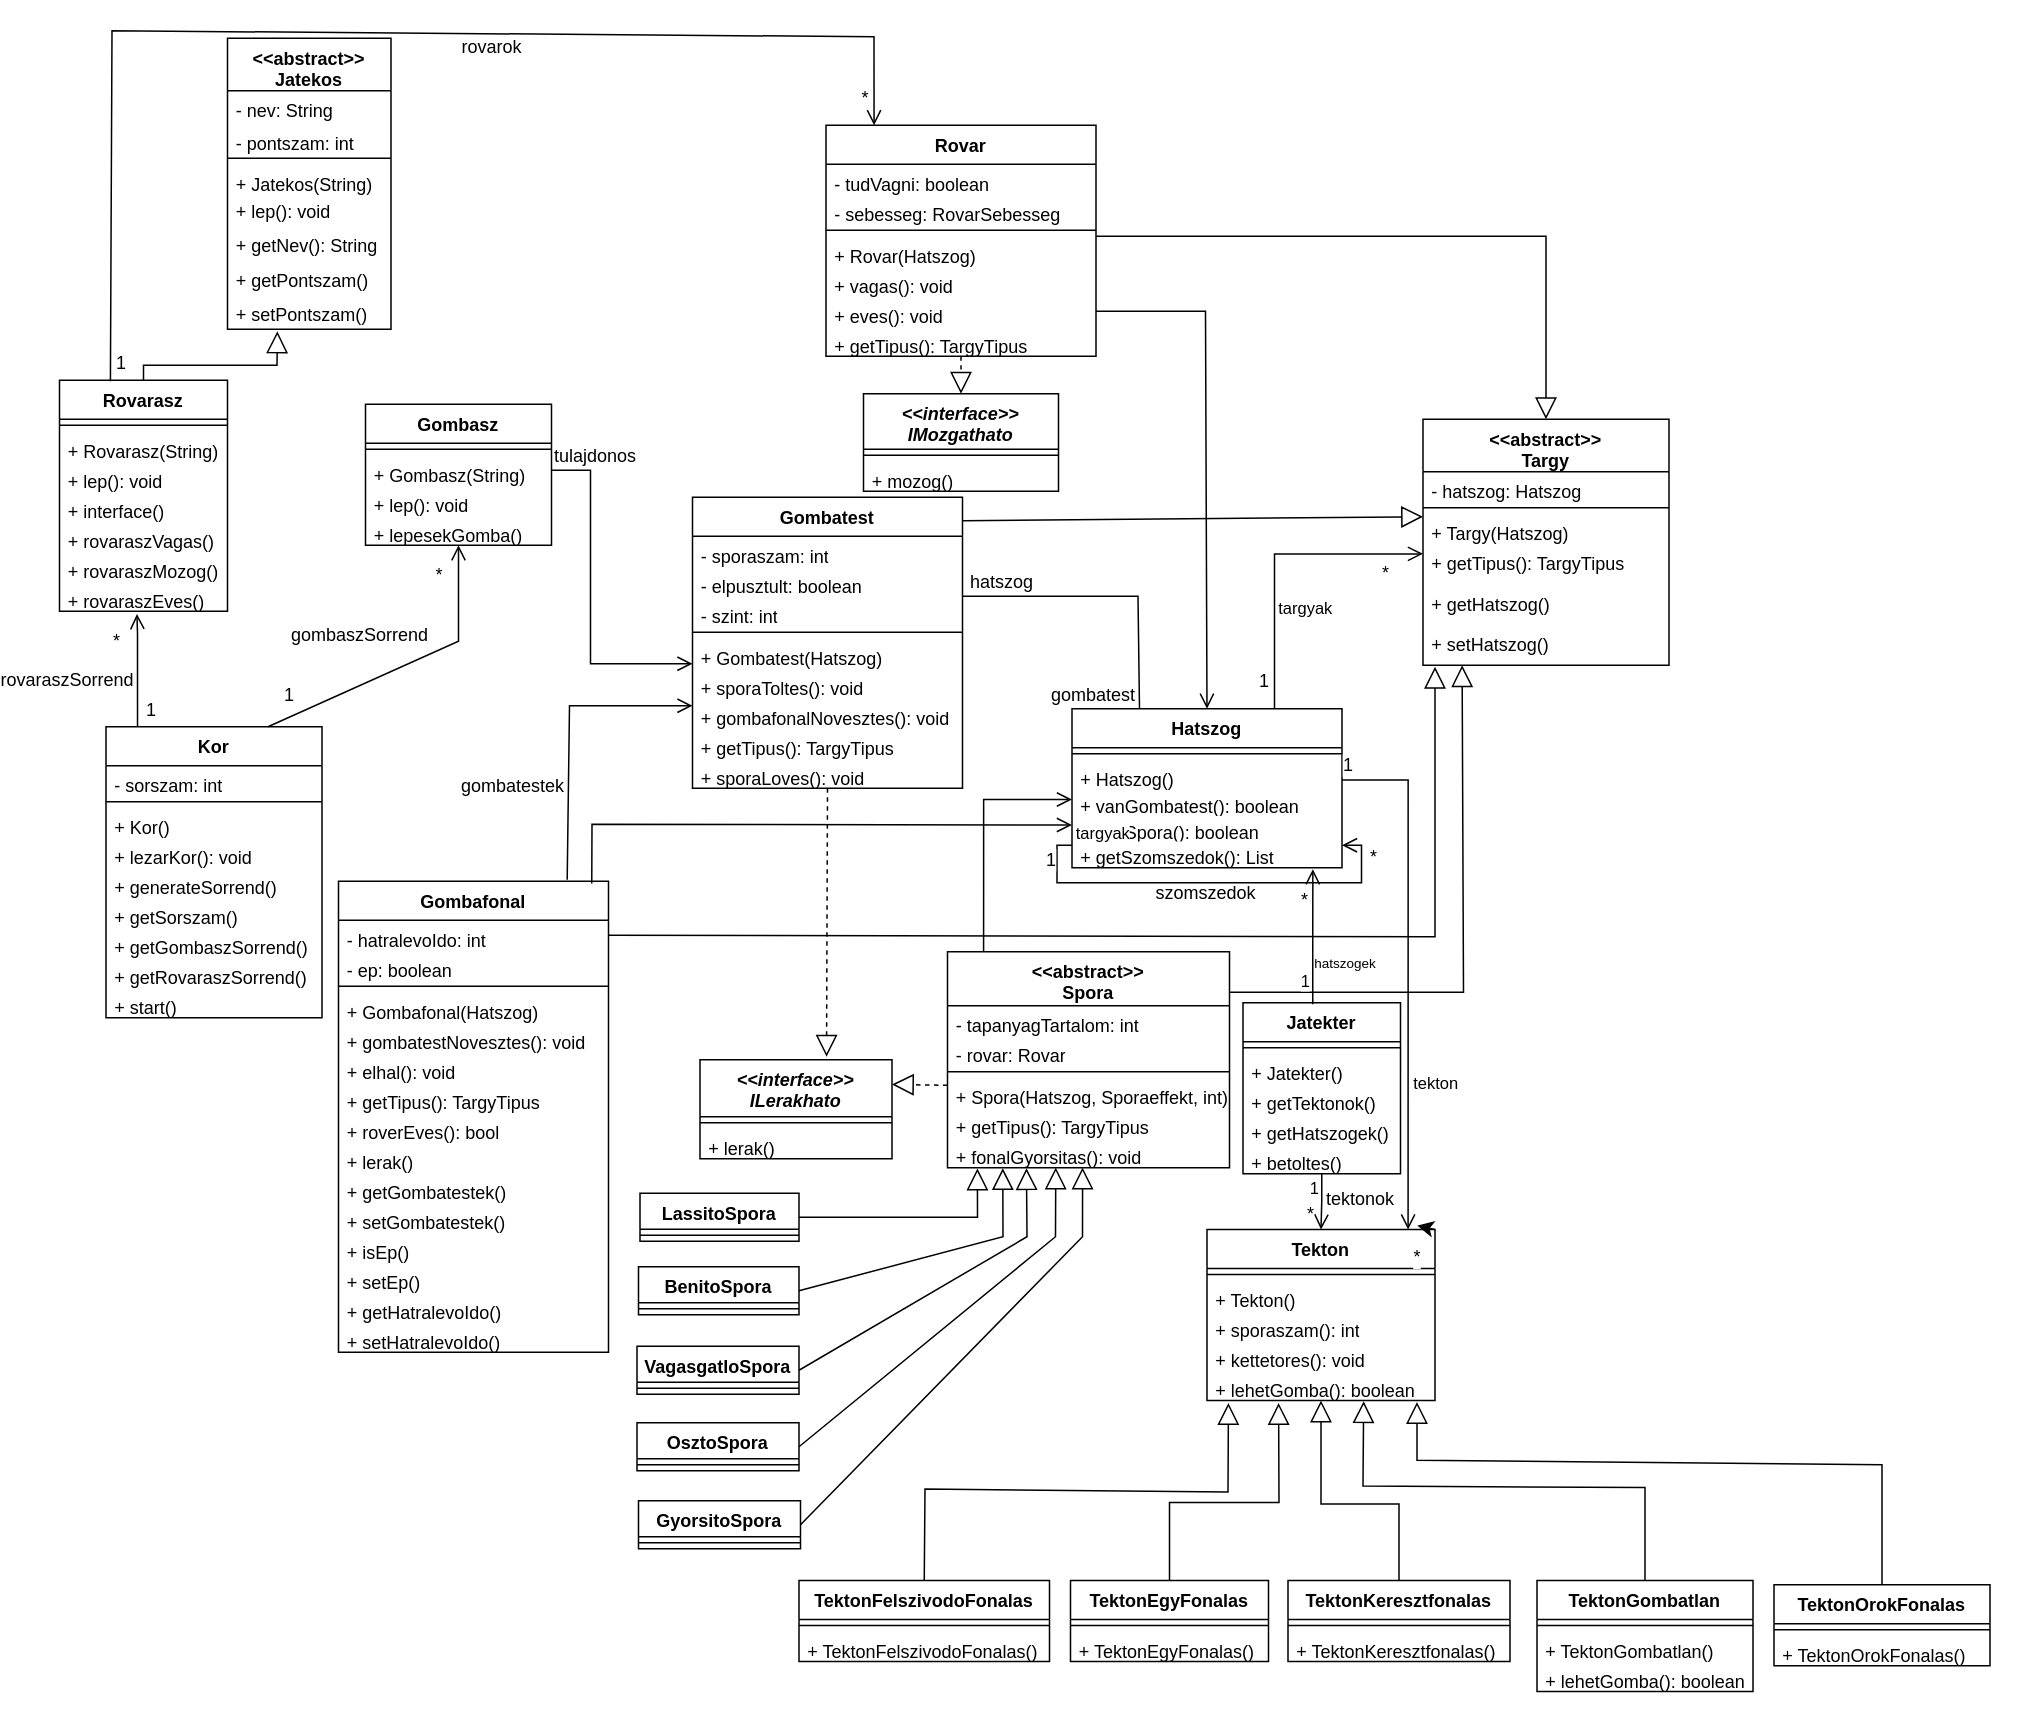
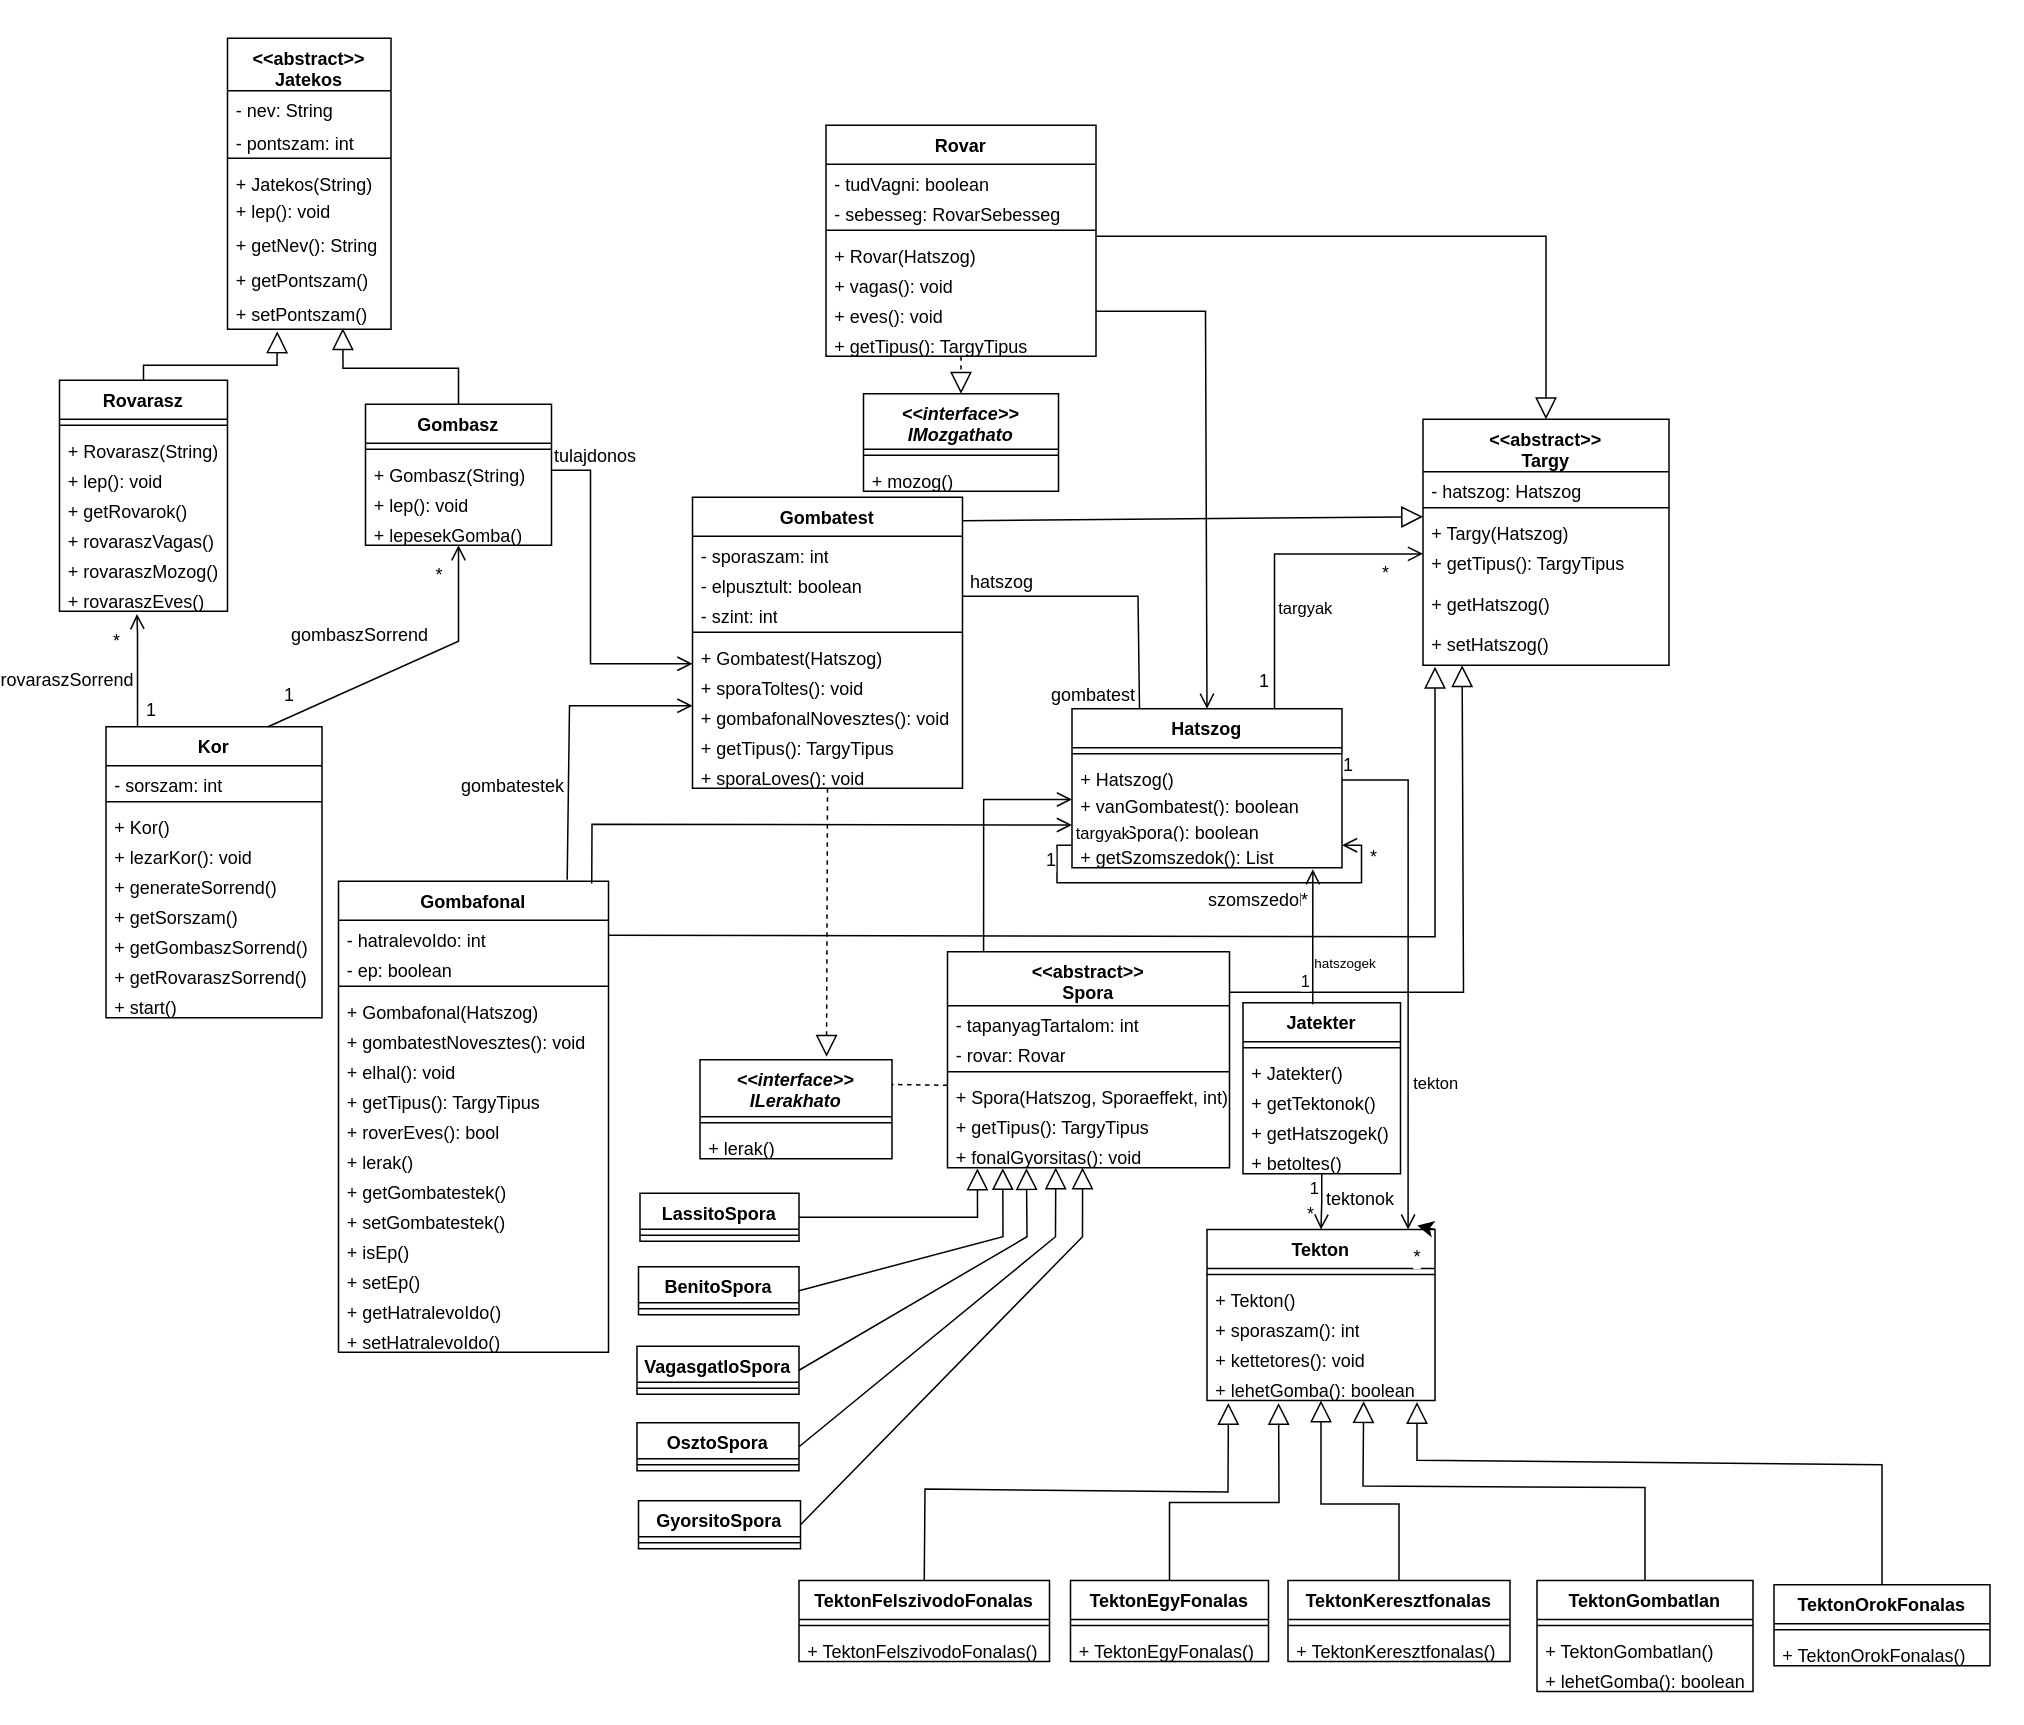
- <mxCell id="167" value="" style="endArrow=open;endSize=8;endFill=0;html=1;rounded=0;fontSize=12;curved=0;exitX=0.303;exitY=0.004;exitDx=0;exitDy=0;entryX=0.178;entryY=0;entryDx=0;entryDy=0;entryPerimeter=0;exitPerimeter=0;" parent="1" source="82" target="74" edge="1"><mxGeometry x="-0.325" y="21" width="160" relative="1" as="geometry"><mxPoint x="191" y="-4" as="sourcePoint" /><mxPoint x="285" y="125" as="targetPoint" /><mxPoint as="offset" /><Array as="points"><mxPoint x="55" y="20" /><mxPoint x="563" y="24" /></Array></mxGeometry></mxCell>
- <mxCell id="168" value="1" style="edgeLabel;html=1;align=center;verticalAlign=middle;resizable=0;points=[];fontSize=12;" parent="167" vertex="1" connectable="0"><mxGeometry x="-0.909" y="-2" relative="1" as="geometry"><mxPoint x="4" y="24" as="offset" /></mxGeometry></mxCell>
- <mxCell id="169" value="*" style="edgeLabel;html=1;align=center;verticalAlign=middle;resizable=0;points=[];fontSize=12;" parent="167" vertex="1" connectable="0"><mxGeometry x="0.939" y="-1" relative="1" as="geometry"><mxPoint x="-6" y="6" as="offset" /></mxGeometry></mxCell>
- <mxCell id="170" value="rovarok" style="edgeLabel;html=1;align=center;verticalAlign=middle;resizable=0;points=[];fontSize=12;" parent="167" vertex="1" connectable="0"><mxGeometry x="0.205" y="-1" relative="1" as="geometry"><mxPoint x="4" y="8" as="offset" /></mxGeometry></mxCell>
+ <mxCell id="156" value="" style="endArrow=block;endSize=12;endFill=0;html=1;rounded=0;fontSize=12;curved=0;exitX=0.5;exitY=0;exitDx=0;exitDy=0;entryX=0.705;entryY=0.972;entryDx=0;entryDy=0;entryPerimeter=0;" parent="1" source="18" target="57" edge="1"><mxGeometry x="-0.325" y="21" width="160" relative="1" as="geometry"><mxPoint x="211" y="357" as="sourcePoint" /><mxPoint x="371" y="357" as="targetPoint" /><mxPoint as="offset" /><Array as="points"><mxPoint x="286" y="245" /><mxPoint x="209" y="245" /></Array></mxGeometry></mxCell>
- <mxCell id="86" value="+ interface()" style="text;strokeColor=none;fillColor=none;align=left;verticalAlign=top;spacingLeft=4;overflow=hidden;whiteSpace=wrap;html=1;" parent="82" vertex="1"><mxGeometry y="74" width="112" height="20" as="geometry" /></mxCell>
+ <mxCell id="86" value="+ getRovarok()" style="text;strokeColor=none;fillColor=none;align=left;verticalAlign=top;spacingLeft=4;overflow=hidden;whiteSpace=wrap;html=1;" parent="82" vertex="1"><mxGeometry y="74" width="112" height="20" as="geometry" /></mxCell>
- <mxCell id="150" value="szomszedok" style="text;html=1;align=center;verticalAlign=middle;resizable=0;points=[];autosize=1;strokeColor=none;fillColor=none;fontSize=12;" parent="1" vertex="1"><mxGeometry x="741" y="582" width="85" height="26" as="geometry" /></mxCell>
+ <mxCell id="150" value="szomszedok" style="text;html=1;align=center;verticalAlign=middle;resizable=0;points=[];autosize=1;strokeColor=none;fillColor=none;fontSize=12;" parent="1" vertex="1"><mxGeometry x="776" y="587" width="85" height="26" as="geometry" /></mxCell>
- <mxCell id="142" value="" style="endArrow=block;endSize=12;endFill=0;html=1;rounded=0;fontSize=12;curved=0;exitX=0;exitY=0.25;exitDx=0;exitDy=0;dashed=1;entryX=1;entryY=0.25;entryDx=0;entryDy=0;" parent="1" source="94" target="43" edge="1"><mxGeometry x="-0.325" y="21" width="160" relative="1" as="geometry"><mxPoint x="542" y="535" as="sourcePoint" /><mxPoint x="585" y="744" as="targetPoint" /><mxPoint as="offset" /></mxGeometry></mxCell>
+ <mxCell id="142" value="" style="endArrow=none;endSize=12;endFill=0;html=1;rounded=0;fontSize=12;curved=0;exitX=0;exitY=0.25;exitDx=0;exitDy=0;dashed=1;entryX=1;entryY=0.25;entryDx=0;entryDy=0;" parent="1" source="94" target="43" edge="1"><mxGeometry x="-0.325" y="21" width="160" relative="1" as="geometry"><mxPoint x="542" y="535" as="sourcePoint" /><mxPoint x="585" y="744" as="targetPoint" /><mxPoint as="offset" /></mxGeometry></mxCell>
